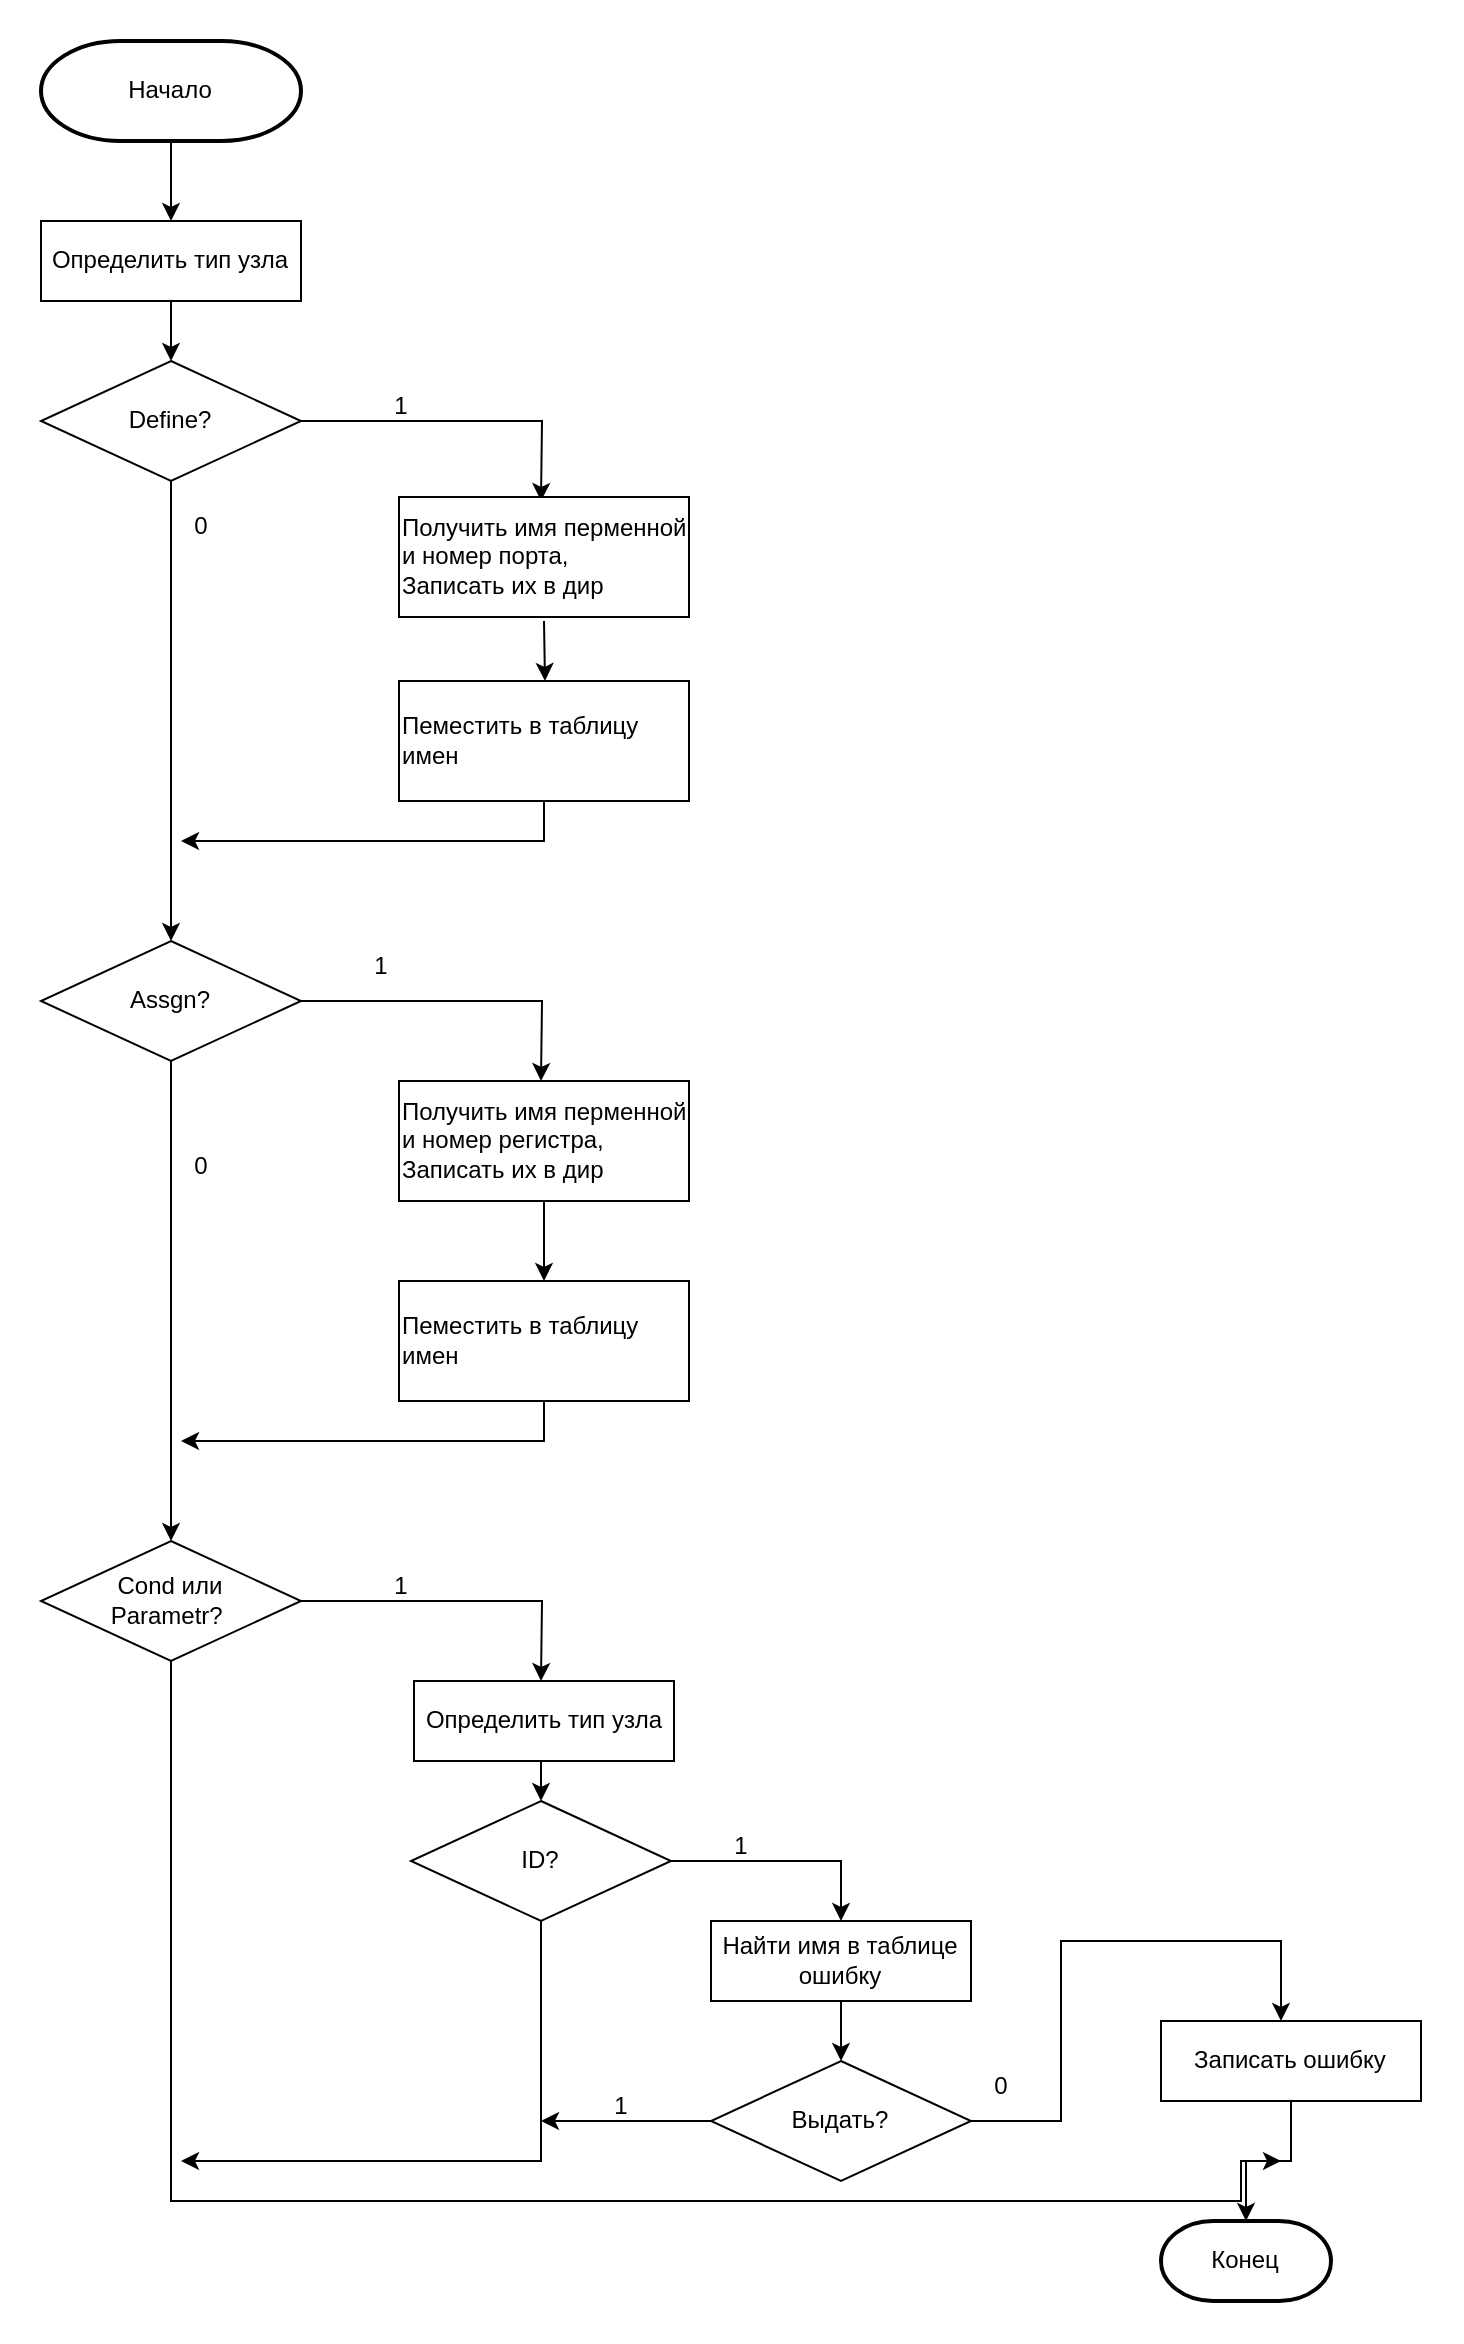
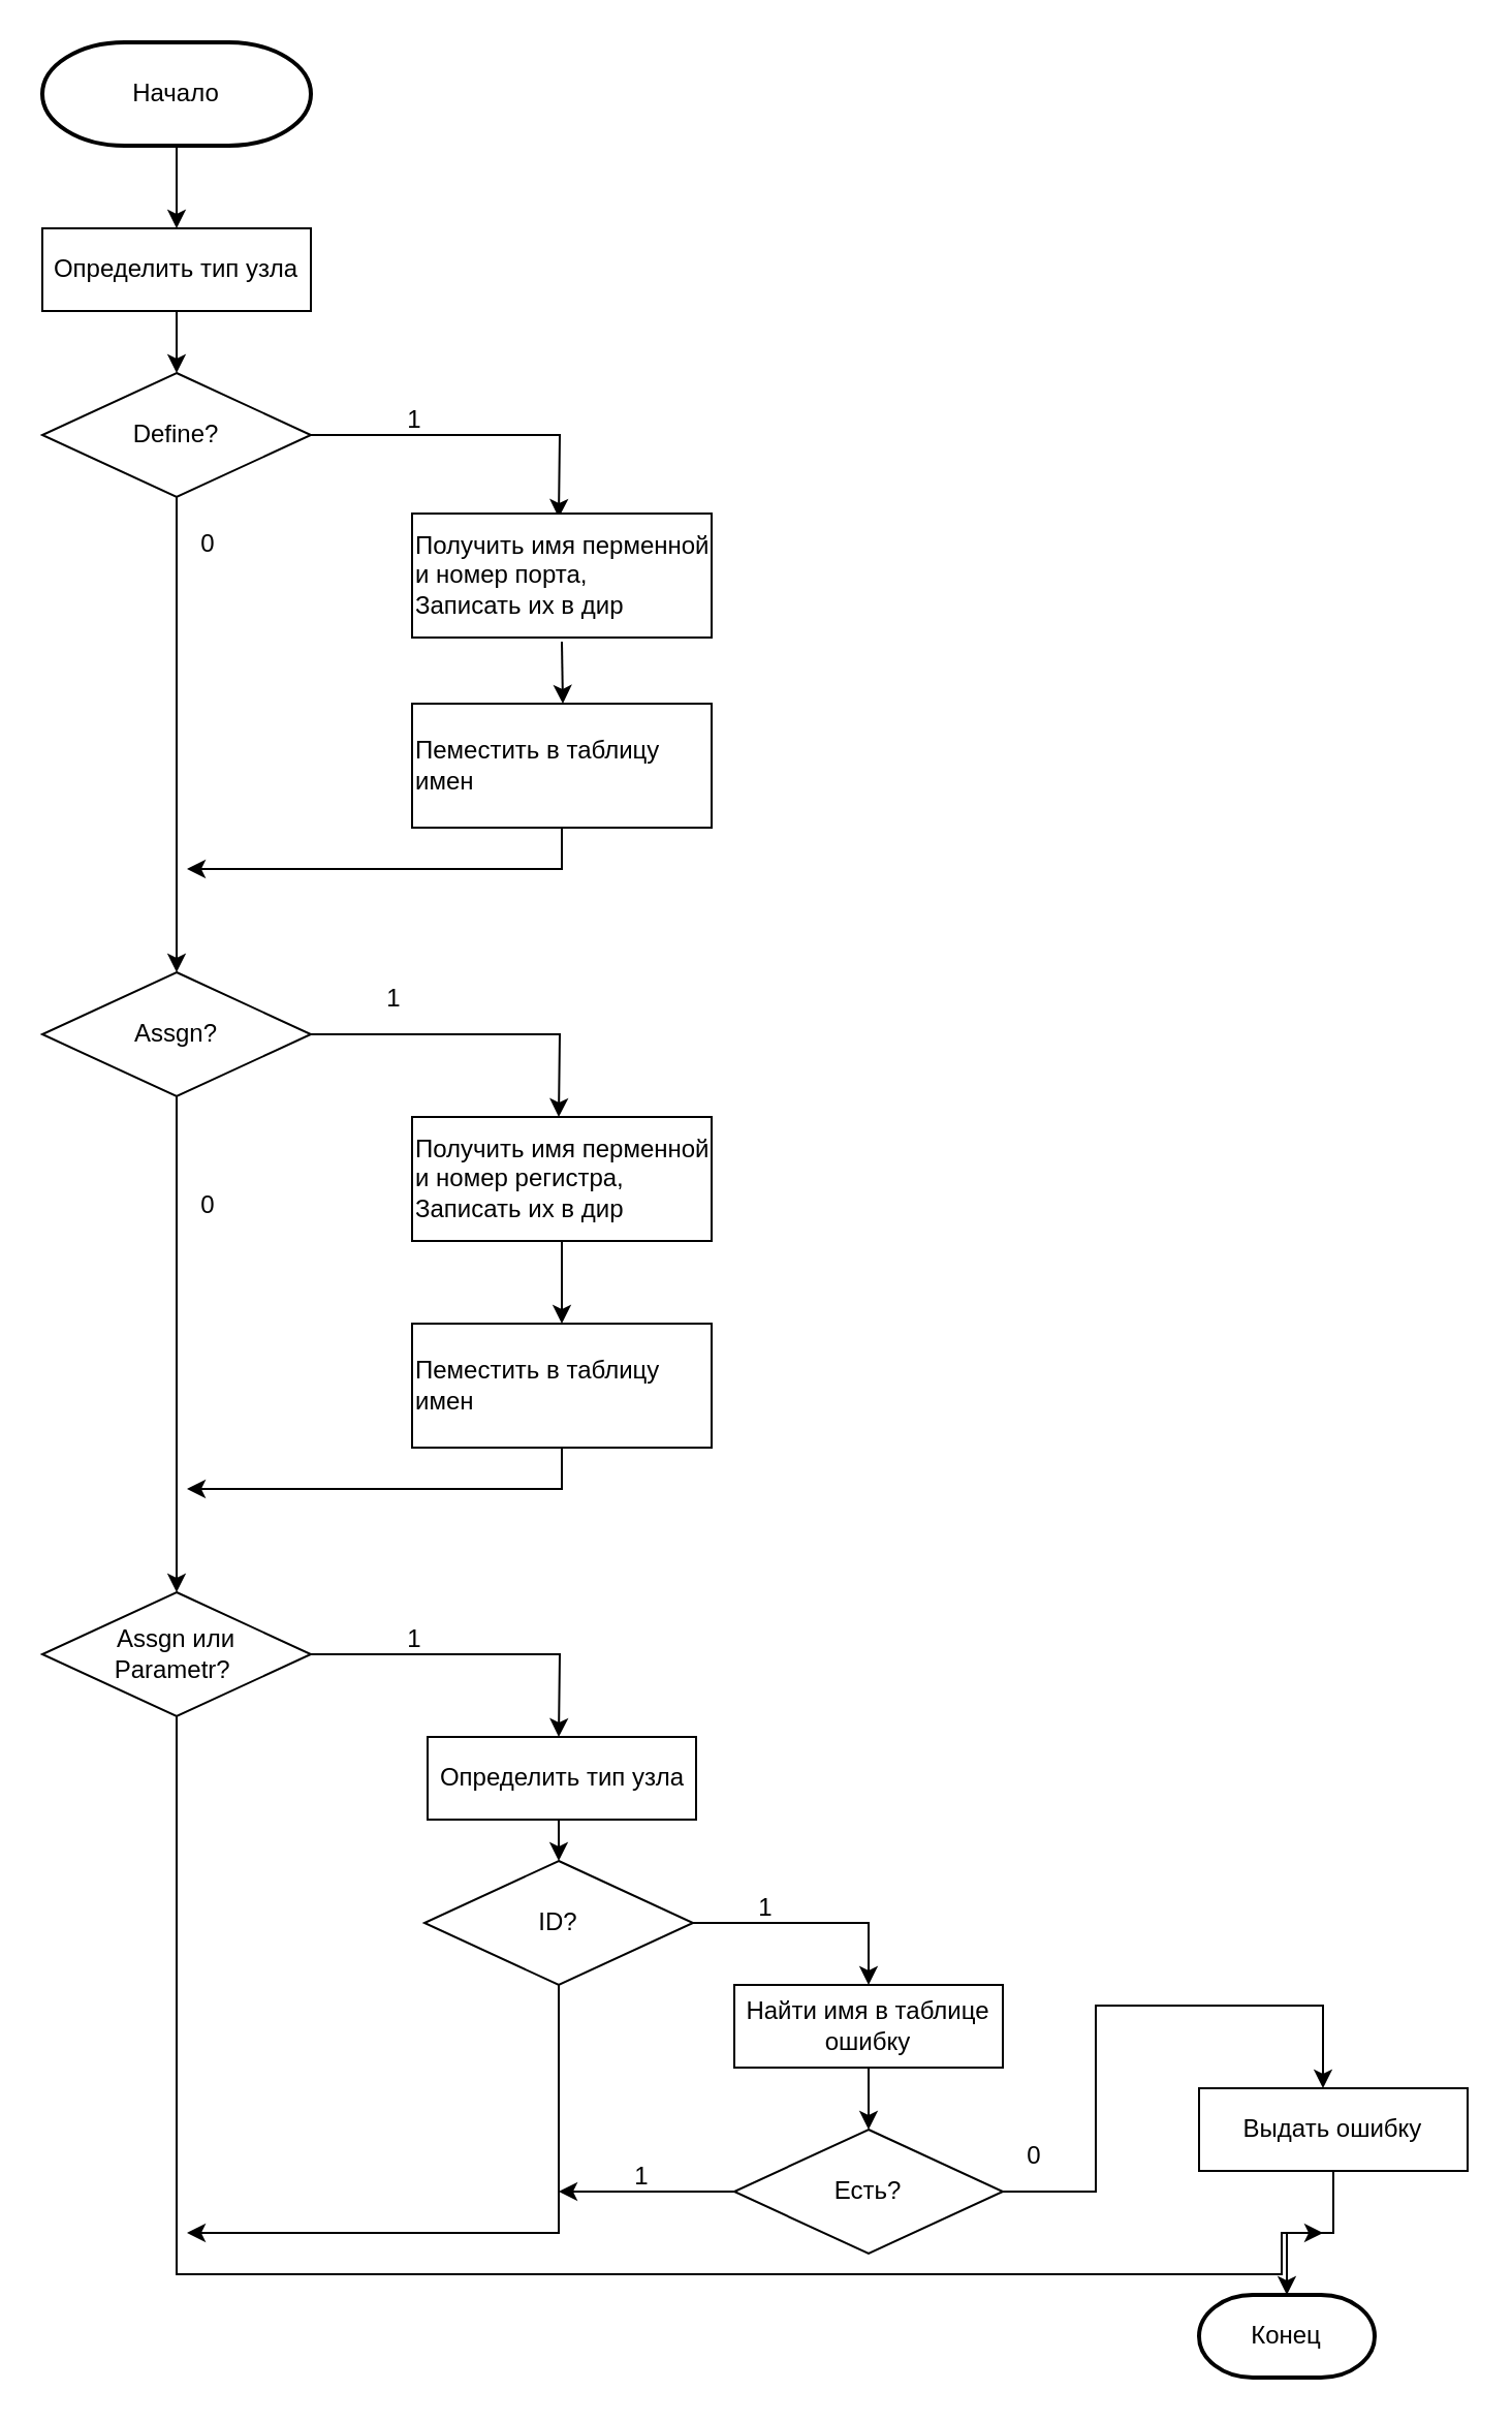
- <mxCell id="26" value="Cond или &lt;br&gt;Parametr?&amp;nbsp;" style="rhombus;whiteSpace=wrap;html=1;" vertex="1" parent="1"><mxGeometry x="20" y="770" width="130" height="60" as="geometry" /></mxCell>
+ <mxCell id="26" value="Assgn или &lt;br&gt;Parametr?&amp;nbsp;" style="rhombus;whiteSpace=wrap;html=1;" vertex="1" parent="1"><mxGeometry x="20" y="770" width="130" height="60" as="geometry" /></mxCell>
- <mxCell id="42" value="Записать ошибку" style="rounded=0;whiteSpace=wrap;html=1;" vertex="1" parent="1"><mxGeometry x="580" y="1010" width="130" height="40" as="geometry" /></mxCell>
+ <mxCell id="42" value="Выдать ошибку" style="rounded=0;whiteSpace=wrap;html=1;" vertex="1" parent="1"><mxGeometry x="580" y="1010" width="130" height="40" as="geometry" /></mxCell>
- <mxCell id="38" value="Выдать?" style="rhombus;whiteSpace=wrap;html=1;" vertex="1" parent="1"><mxGeometry x="355" y="1030" width="130" height="60" as="geometry" /></mxCell>
+ <mxCell id="38" value="Есть?" style="rhombus;whiteSpace=wrap;html=1;" vertex="1" parent="1"><mxGeometry x="355" y="1030" width="130" height="60" as="geometry" /></mxCell>
